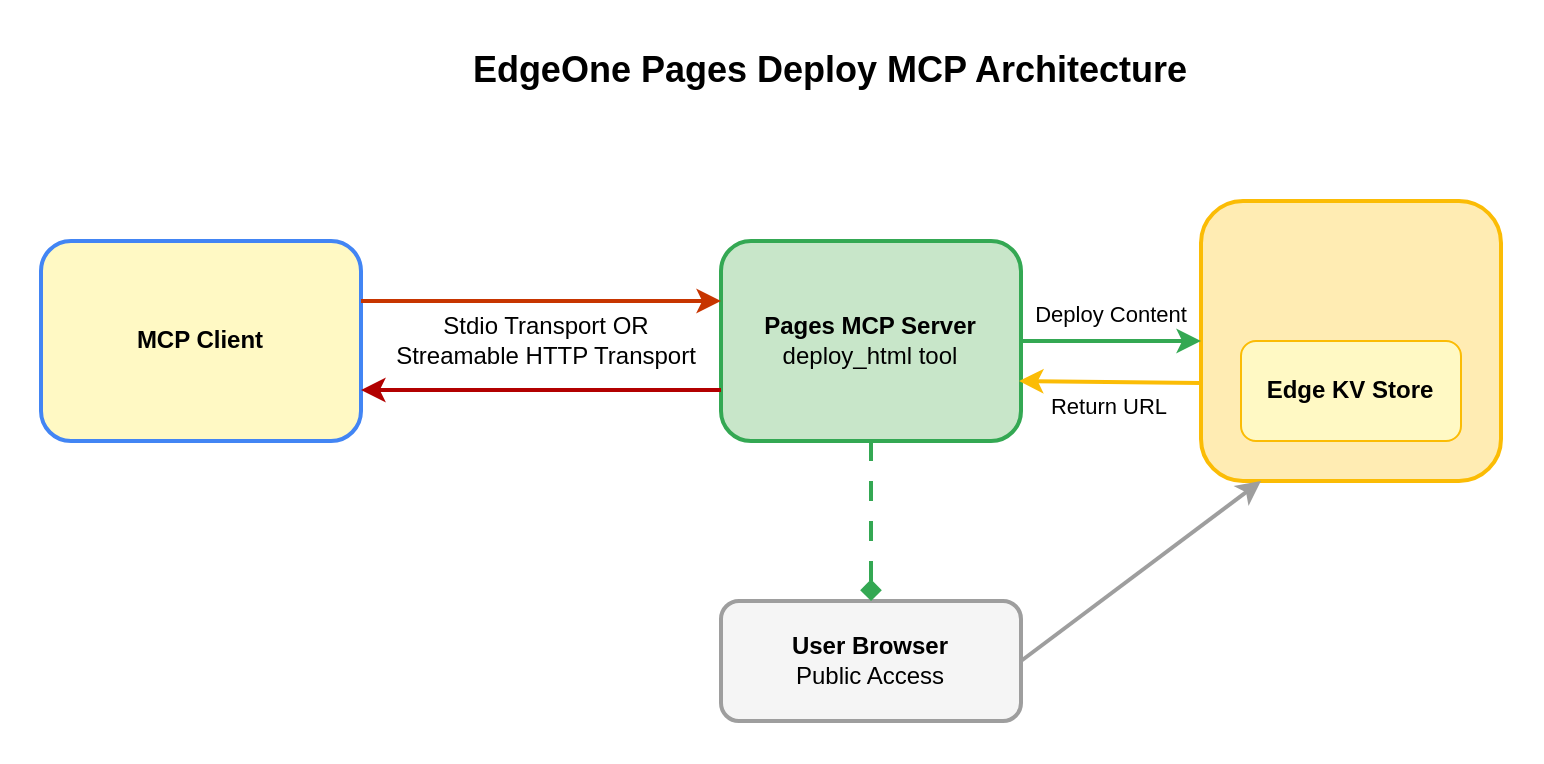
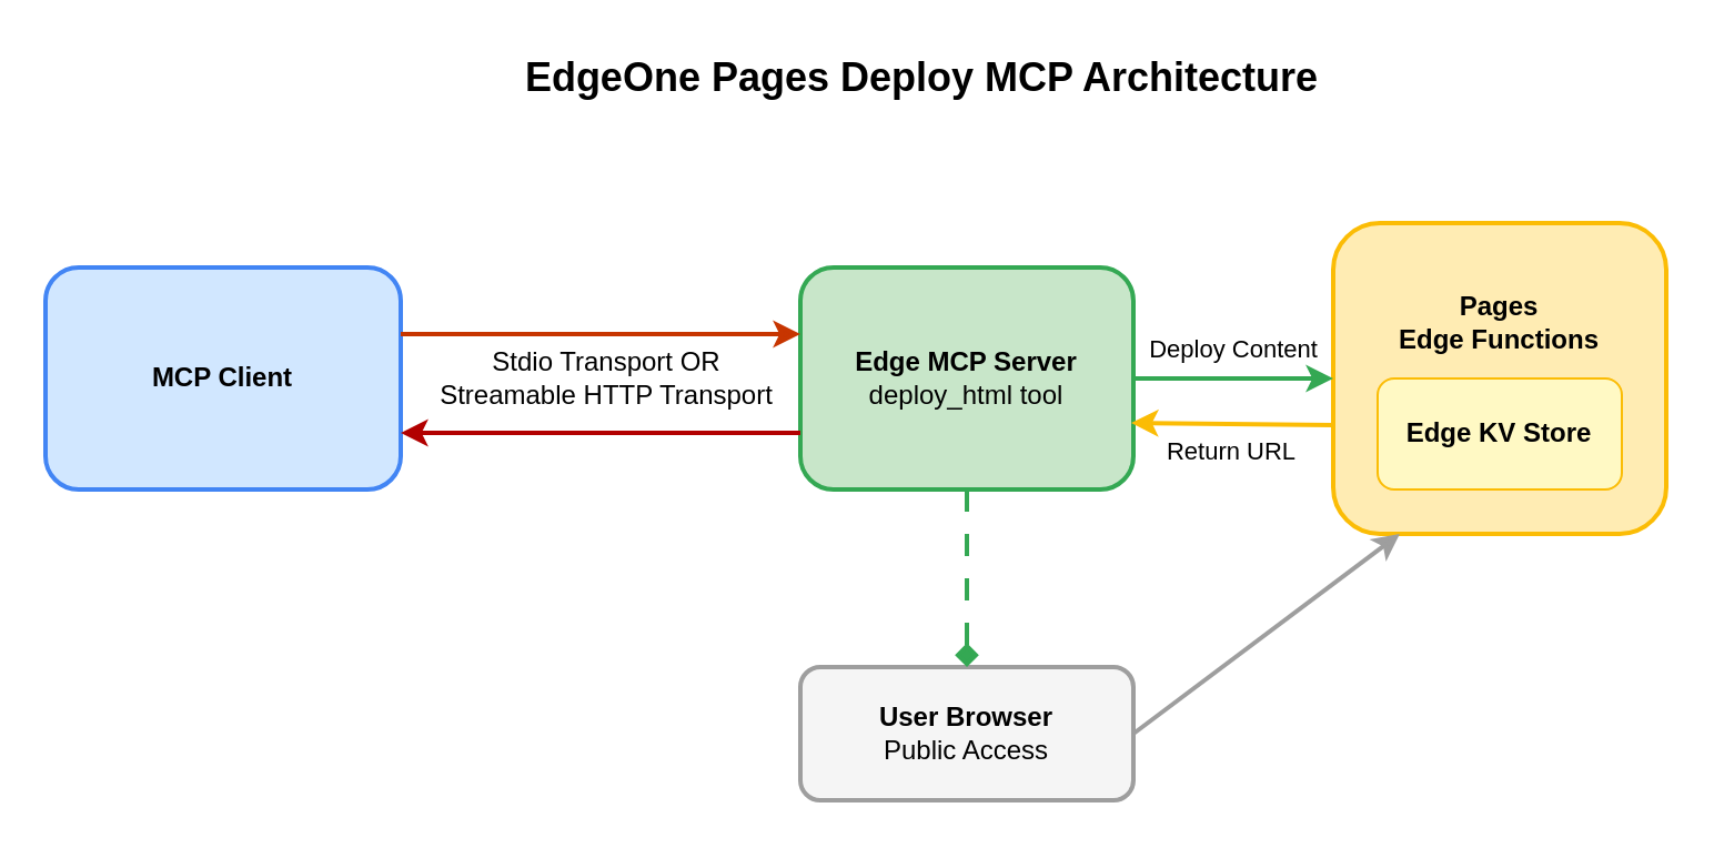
+ <mxCell id="13" value="&lt;div&gt;&lt;font color=&quot;#000000&quot;&gt;Pages&lt;/font&gt;&lt;/div&gt;&lt;div&gt;&lt;font color=&quot;#000000&quot;&gt;Edge Functions&lt;/font&gt;&lt;/div&gt;" style="text;html=1;align=center;verticalAlign=middle;whiteSpace=wrap;rounded=0;fontStyle=1" vertex="1" parent="1"><mxGeometry x="625" y="130" width="100" height="30" as="geometry" /></mxCell>
- <mxCell id="3" value="&lt;b&gt;MCP Client&lt;/b&gt;" style="rounded=1;whiteSpace=wrap;html=1;fillColor=#fff9c4;strokeColor=#4285f4;strokeWidth=2;" parent="1" vertex="1"><mxGeometry x="20" y="120" width="160" height="100" as="geometry" /></mxCell>
+ <mxCell id="3" value="&lt;b&gt;MCP Client&lt;/b&gt;" style="rounded=1;whiteSpace=wrap;html=1;fillColor=#d1e7ff;strokeColor=#4285f4;strokeWidth=2;" parent="1" vertex="1"><mxGeometry x="20" y="120" width="160" height="100" as="geometry" /></mxCell>
- <mxCell id="4" value="&lt;b&gt;Pages MCP Server&lt;/b&gt;&lt;br&gt;deploy_html tool" style="rounded=1;whiteSpace=wrap;html=1;fillColor=#c8e6c9;strokeColor=#34a853;strokeWidth=2;" parent="1" vertex="1"><mxGeometry x="360" y="120" width="150" height="100" as="geometry" /></mxCell>
+ <mxCell id="4" value="&lt;b&gt;Edge MCP Server&lt;/b&gt;&lt;br&gt;deploy_html tool" style="rounded=1;whiteSpace=wrap;html=1;fillColor=#c8e6c9;strokeColor=#34a853;strokeWidth=2;" parent="1" vertex="1"><mxGeometry x="360" y="120" width="150" height="100" as="geometry" /></mxCell>
